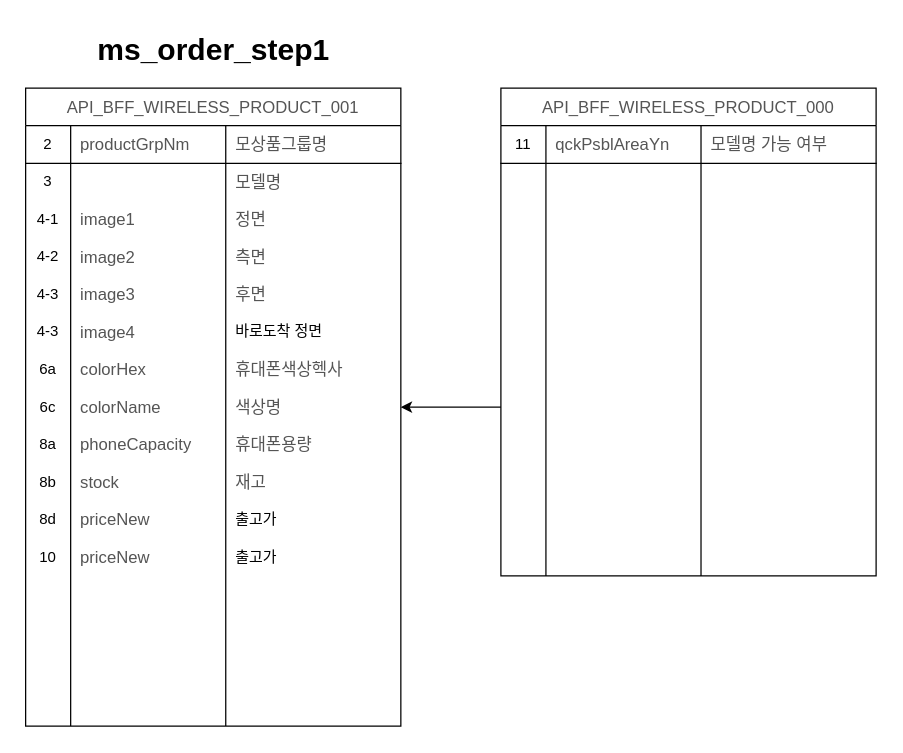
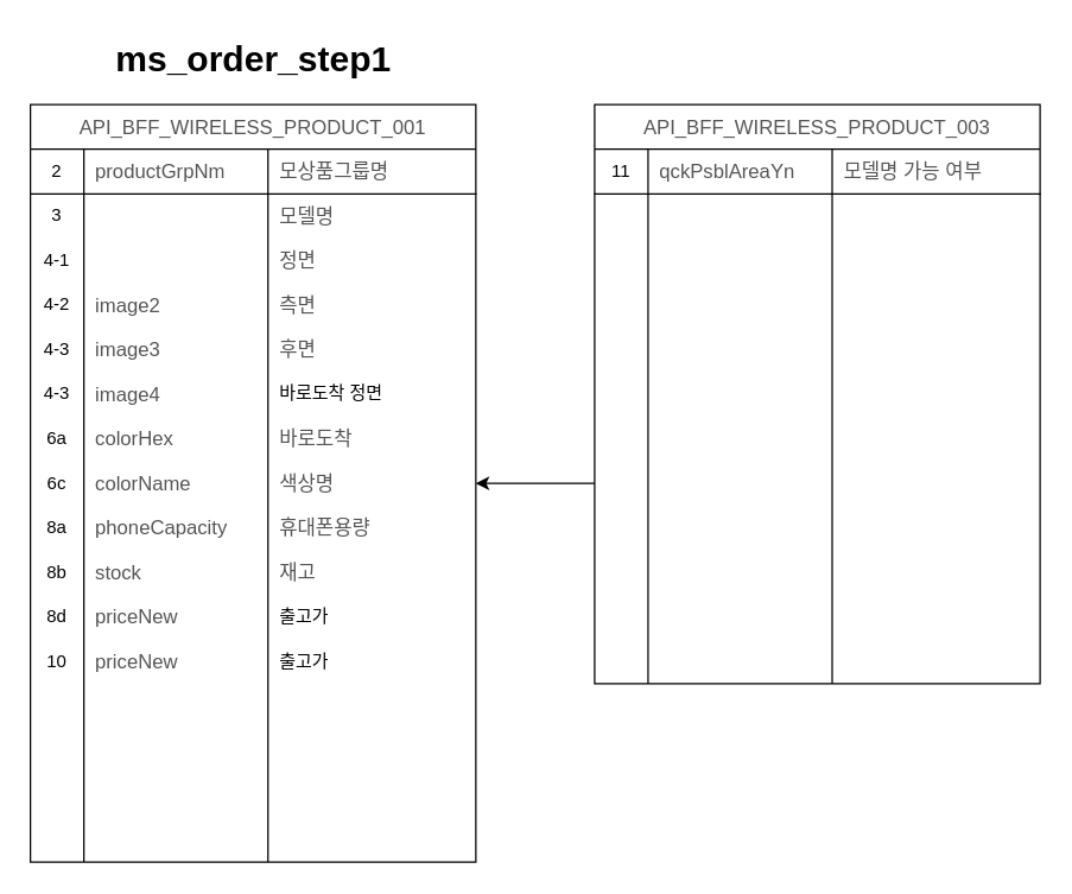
- <mxCell id="68" value="&lt;span style=&quot;color: rgb(85 , 85 , 85) ; font-family: &amp;#34;맑은 고딕&amp;#34; , &amp;#34;seoul&amp;#34; , &amp;#34;arial&amp;#34; , &amp;#34;helvetica&amp;#34; ; font-size: 13.333px ; font-weight: 400 ; text-align: left ; background-color: rgb(255 , 255 , 255)&quot;&gt;API_BFF_WIRELESS_PRODUCT_000&lt;/span&gt;" style="shape=table;html=1;whiteSpace=wrap;startSize=30;container=1;collapsible=0;childLayout=tableLayout;fixedRows=1;rowLines=0;fontStyle=1;align=center;" vertex="1" parent="1"><mxGeometry x="400" y="70" width="300" height="390" as="geometry" /></mxCell>
+ <mxCell id="68" value="&lt;span style=&quot;color: rgb(85 , 85 , 85) ; font-family: &amp;#34;맑은 고딕&amp;#34; , &amp;#34;seoul&amp;#34; , &amp;#34;arial&amp;#34; , &amp;#34;helvetica&amp;#34; ; font-size: 13.333px ; font-weight: 400 ; text-align: left ; background-color: rgb(255 , 255 , 255)&quot;&gt;API_BFF_WIRELESS_PRODUCT_003&lt;/span&gt;" style="shape=table;html=1;whiteSpace=wrap;startSize=30;container=1;collapsible=0;childLayout=tableLayout;fixedRows=1;rowLines=0;fontStyle=1;align=center;" vertex="1" parent="1"><mxGeometry x="400" y="70" width="300" height="390" as="geometry" /></mxCell>
- <mxCell id="13" value="&lt;span style=&quot;color: rgb(85 , 85 , 85) ; font-family: &amp;#34;맑은 고딕&amp;#34; , &amp;#34;seoul&amp;#34; , &amp;#34;arial&amp;#34; , &amp;#34;helvetica&amp;#34; ; font-size: 13.333px ; background-color: rgb(255 , 255 , 255)&quot;&gt;image1&lt;/span&gt;" style="shape=partialRectangle;html=1;whiteSpace=wrap;connectable=0;fillColor=none;top=0;left=0;bottom=0;right=0;align=left;spacingLeft=6;overflow=hidden;" parent="11" vertex="1"><mxGeometry x="36" width="124" height="30" as="geometry" /></mxCell>
- <mxCell id="30" value="&lt;span style=&quot;color: rgb(85 , 85 , 85) ; font-family: &amp;#34;맑은 고딕&amp;#34; , &amp;#34;seoul&amp;#34; , &amp;#34;arial&amp;#34; , &amp;#34;helvetica&amp;#34; ; font-size: 13.333px ; background-color: rgb(255 , 255 , 255)&quot;&gt;휴대폰색상헥사&lt;/span&gt;" style="shape=partialRectangle;html=1;whiteSpace=wrap;connectable=0;fillColor=none;top=0;left=0;bottom=0;right=0;align=left;spacingLeft=6;overflow=hidden;" parent="27" vertex="1"><mxGeometry x="160" width="140" height="30" as="geometry" /></mxCell>
+ <mxCell id="30" value="&lt;span style=&quot;color: rgb(85 , 85 , 85) ; font-family: &amp;#34;맑은 고딕&amp;#34; , &amp;#34;seoul&amp;#34; , &amp;#34;arial&amp;#34; , &amp;#34;helvetica&amp;#34; ; font-size: 13.333px ; background-color: rgb(255 , 255 , 255)&quot;&gt;바로도착&lt;/span&gt;" style="shape=partialRectangle;html=1;whiteSpace=wrap;connectable=0;fillColor=none;top=0;left=0;bottom=0;right=0;align=left;spacingLeft=6;overflow=hidden;" parent="27" vertex="1"><mxGeometry x="160" width="140" height="30" as="geometry" /></mxCell>
